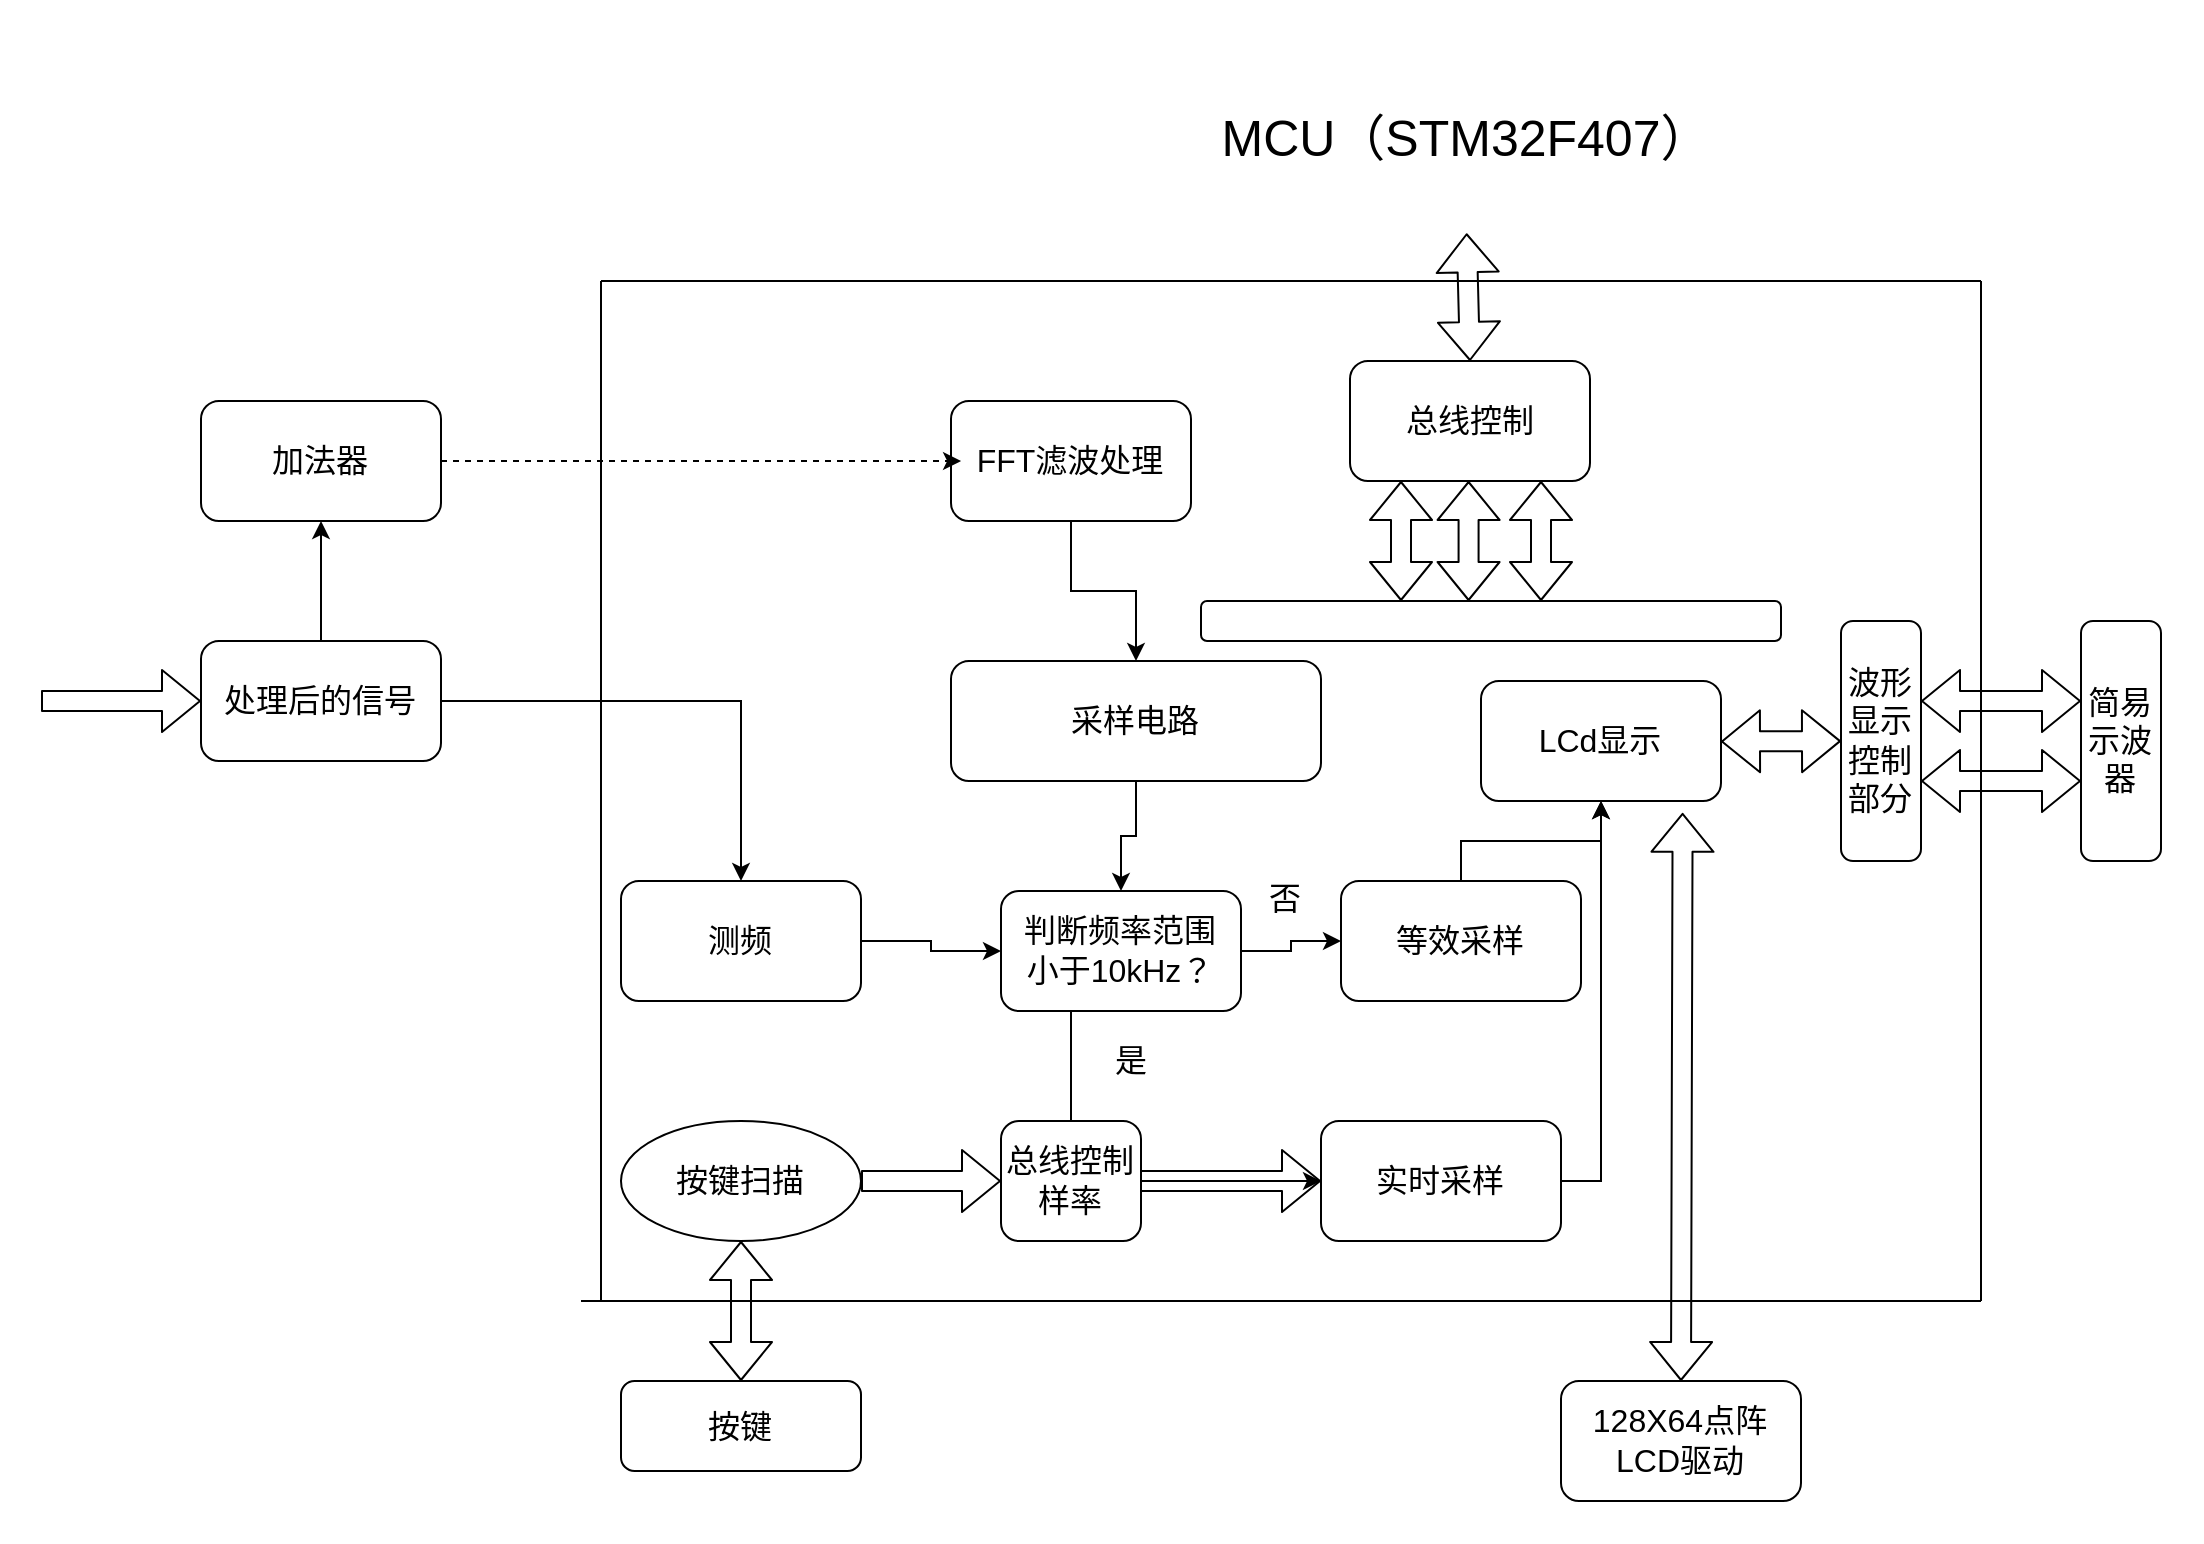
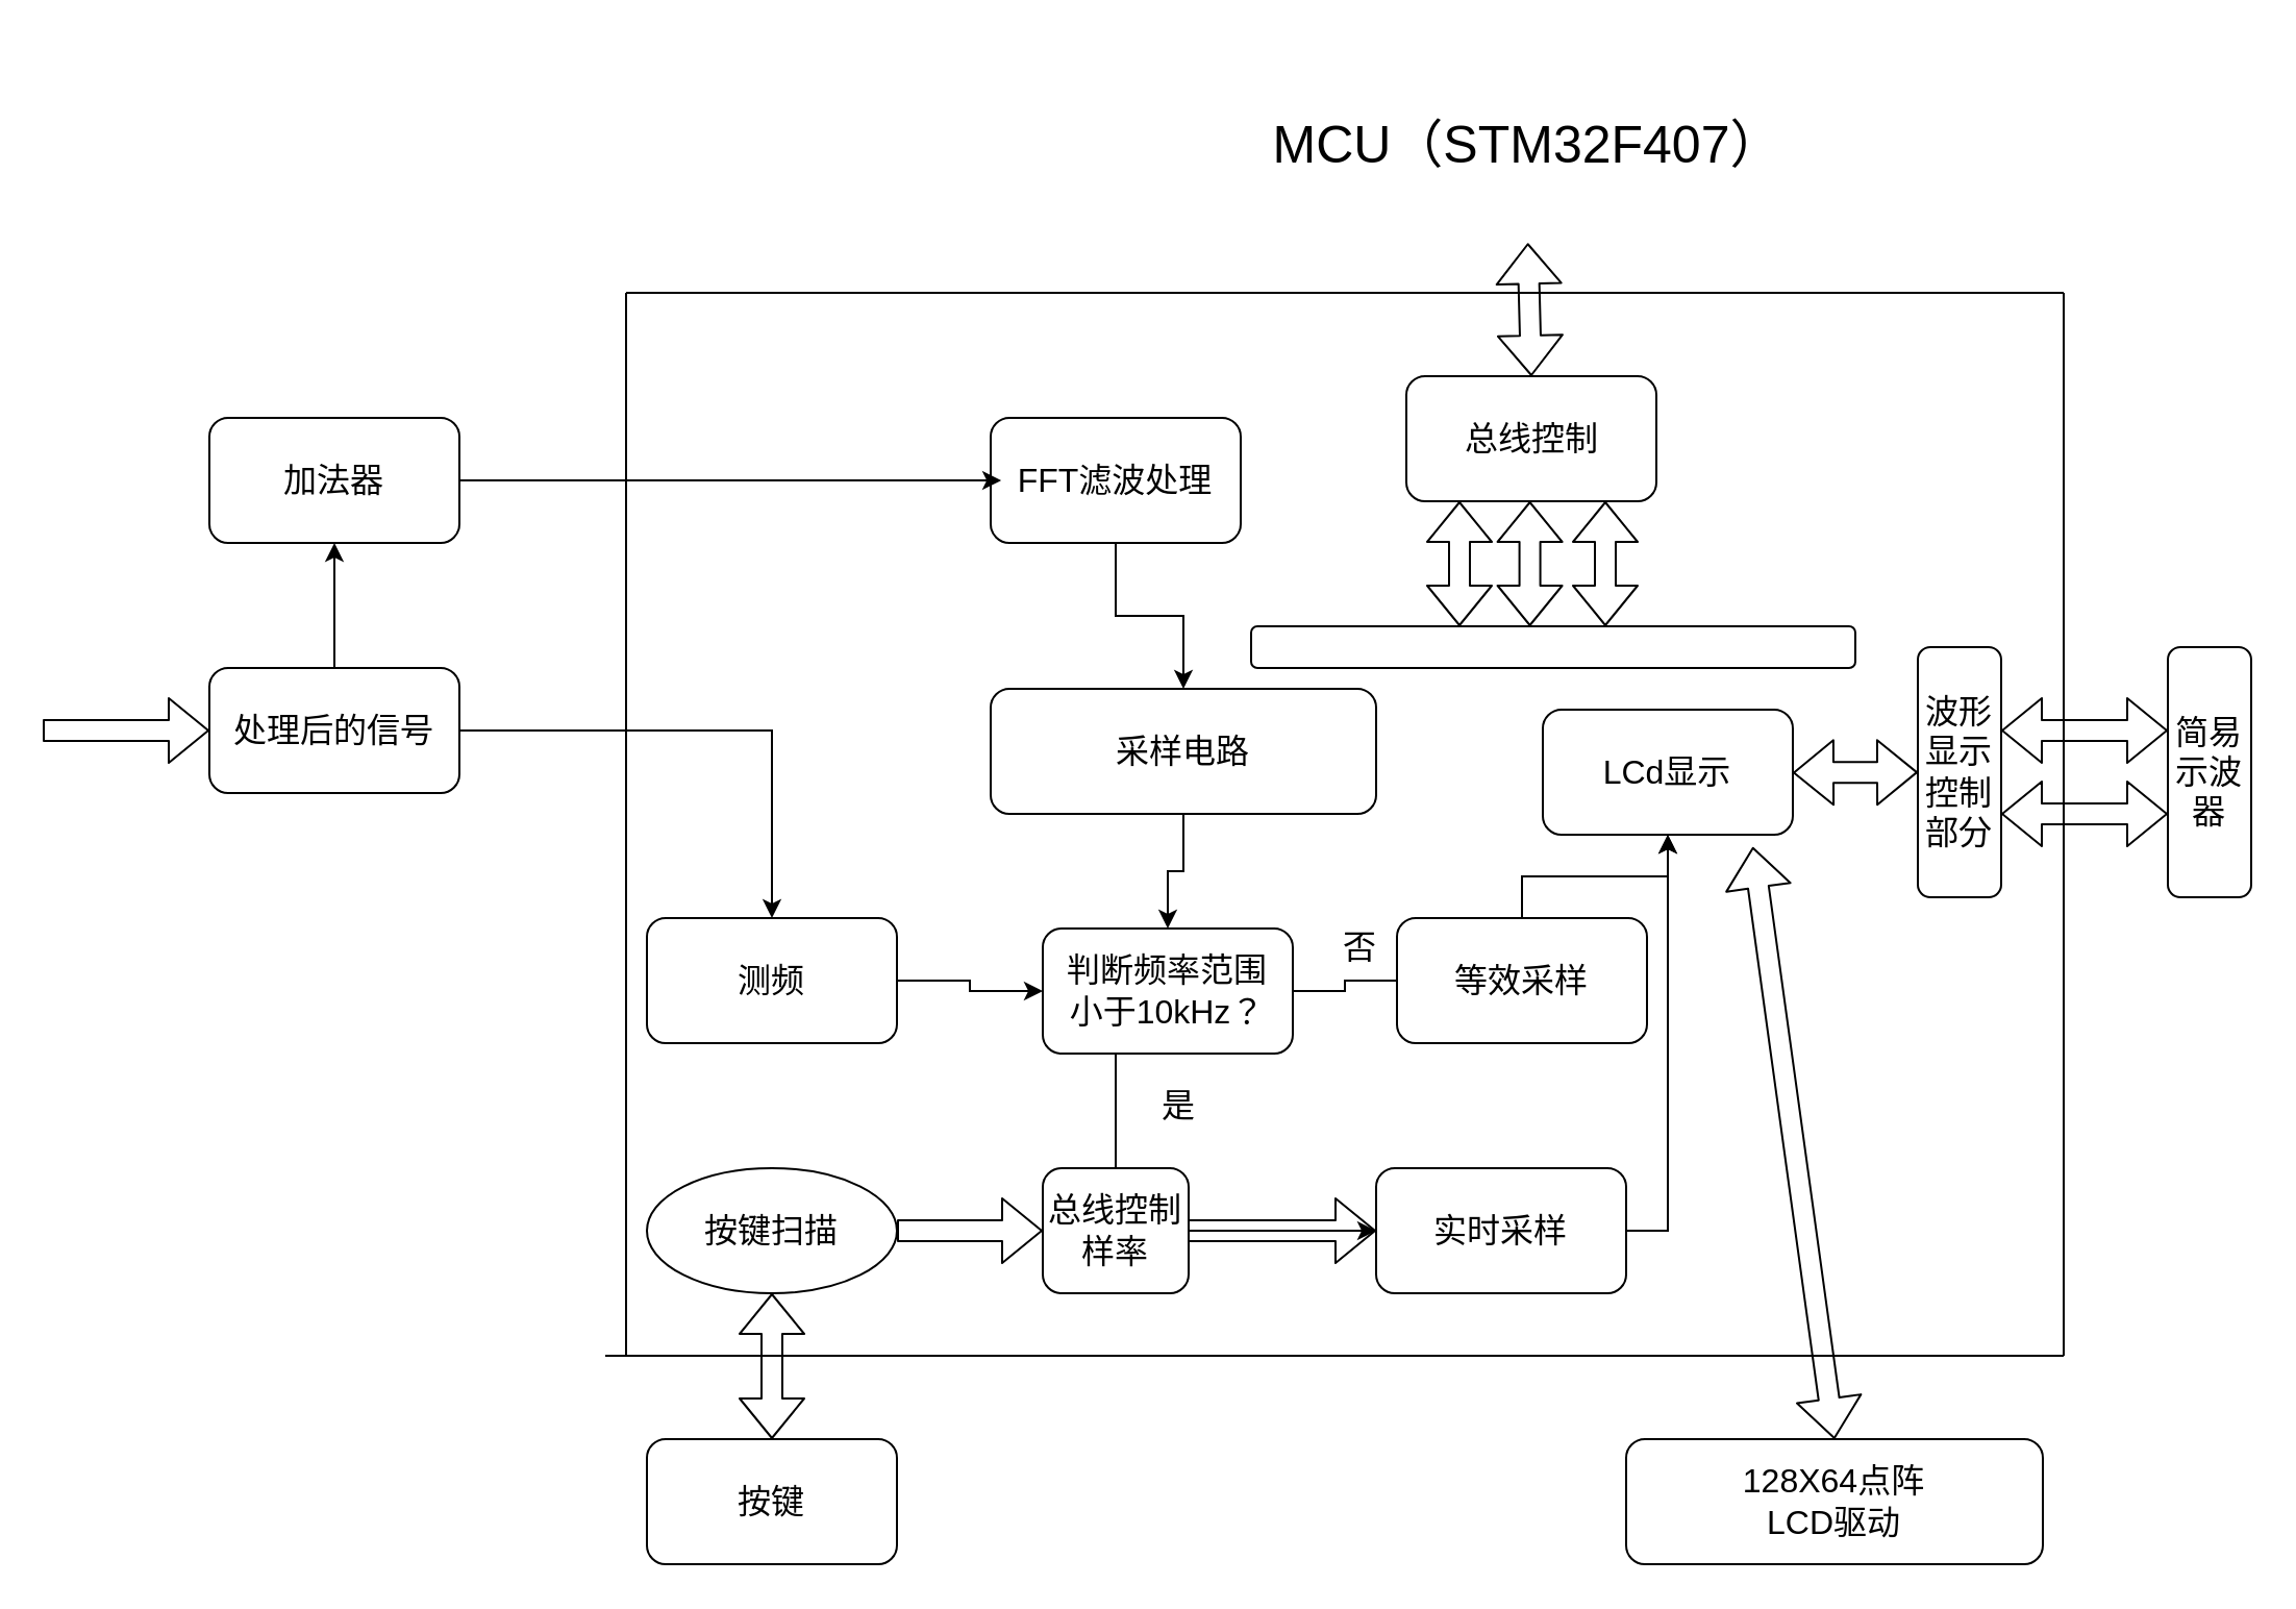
- <mxCell id="7" value="" style="endArrow=classic;html=1;fontSize=16;entryX=0.042;entryY=0.5;entryDx=0;entryDy=0;entryPerimeter=0;exitX=1;exitY=0.5;exitDx=0;exitDy=0;dashed=1;" edge="1" parent="1" source="19" target="6"><mxGeometry width="50" height="50" relative="1" as="geometry"><mxPoint x="310" y="230" as="sourcePoint" /><mxPoint x="470" y="230" as="targetPoint" /></mxGeometry></mxCell>
+ <mxCell id="7" value="" style="endArrow=classic;html=1;fontSize=16;entryX=0.042;entryY=0.5;entryDx=0;entryDy=0;entryPerimeter=0;exitX=1;exitY=0.5;exitDx=0;exitDy=0;" edge="1" parent="1" source="19" target="6"><mxGeometry width="50" height="50" relative="1" as="geometry"><mxPoint x="310" y="230" as="sourcePoint" /><mxPoint x="470" y="230" as="targetPoint" /></mxGeometry></mxCell>
- <mxCell id="15" value="否" style="text;html=1;align=center;verticalAlign=middle;resizable=0;points=[];autosize=1;strokeColor=none;fontSize=16;" vertex="1" parent="1"><mxGeometry x="626.75" y="439" width="30" height="20" as="geometry" /></mxCell>
+ <mxCell id="15" value="否" style="text;html=1;align=center;verticalAlign=middle;resizable=0;points=[];autosize=1;strokeColor=none;fontSize=16;" vertex="1" parent="1"><mxGeometry x="636.75" y="444" width="30" height="20" as="geometry" /></mxCell>
- <mxCell id="10" value="" style="edgeStyle=orthogonalEdgeStyle;rounded=0;orthogonalLoop=1;jettySize=auto;html=1;fontSize=16;" edge="1" parent="1" source="12" target="14"><mxGeometry relative="1" as="geometry" /></mxCell>
+ <mxCell id="10" value="" style="edgeStyle=orthogonalEdgeStyle;rounded=0;orthogonalLoop=1;jettySize=auto;html=1;fontSize=16;endArrow=none;" edge="1" parent="1" source="12" target="14"><mxGeometry relative="1" as="geometry" /></mxCell>
- <mxCell id="36" value="按键" style="rounded=1;whiteSpace=wrap;html=1;fontSize=16;" vertex="1" parent="1"><mxGeometry x="310" y="690" width="120" height="45" as="geometry" /></mxCell>
+ <mxCell id="36" value="按键" style="rounded=1;whiteSpace=wrap;html=1;fontSize=16;" vertex="1" parent="1"><mxGeometry x="310" y="690" width="120" height="60" as="geometry" /></mxCell>
- <mxCell id="39" value="128X64点阵&lt;br&gt;LCD驱动" style="rounded=1;whiteSpace=wrap;html=1;fontSize=16;" vertex="1" parent="1"><mxGeometry x="780" y="690" width="120" height="60" as="geometry" /></mxCell>
+ <mxCell id="39" value="128X64点阵&lt;br&gt;LCD驱动" style="rounded=1;whiteSpace=wrap;html=1;fontSize=16;" vertex="1" parent="1"><mxGeometry x="780" y="690" width="200" height="60" as="geometry" /></mxCell>
